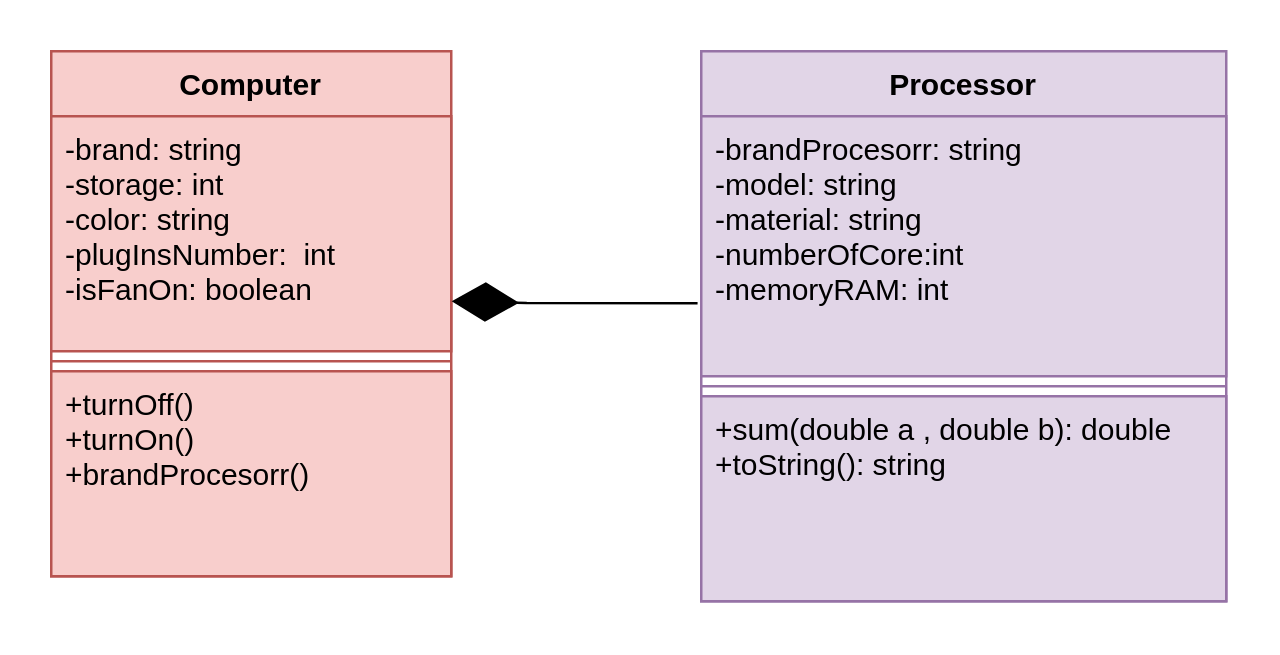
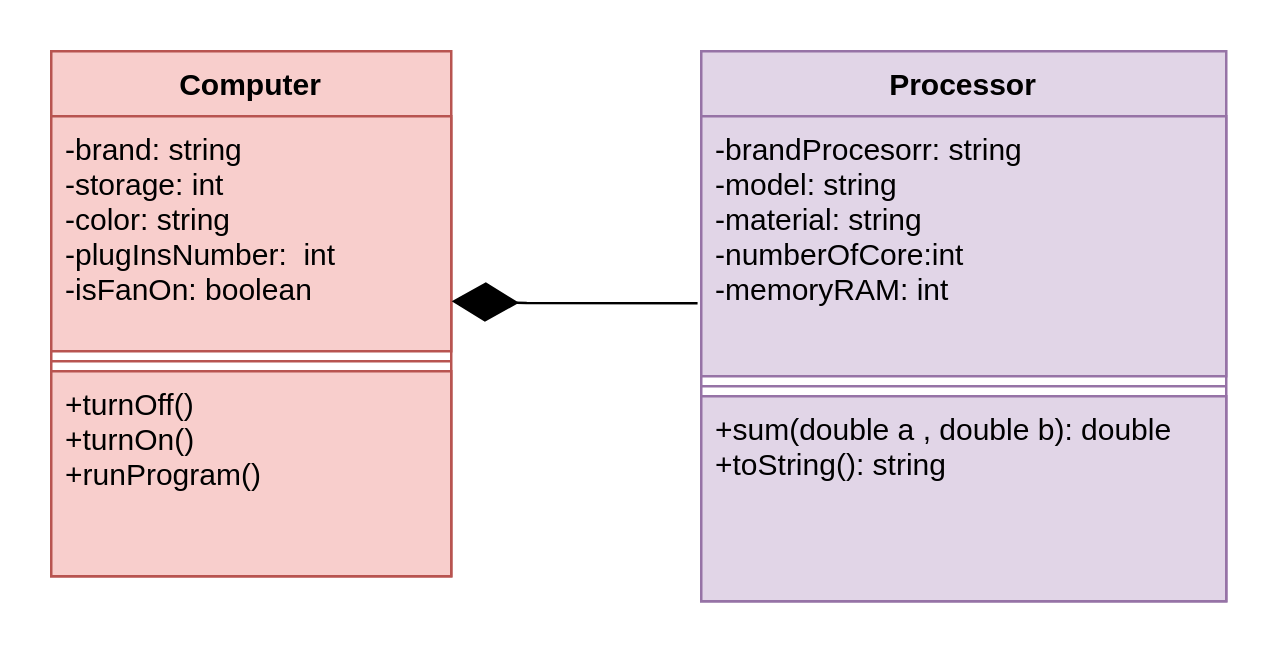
- <mxCell id="5" value="+turnOff()&#10;+turnOn()&#10;+brandProcesorr()" style="text;strokeColor=#b85450;fillColor=#f8cecc;align=left;verticalAlign=top;spacingLeft=4;spacingRight=4;overflow=hidden;rotatable=0;points=[[0,0.5],[1,0.5]];portConstraint=eastwest;" vertex="1" parent="2"><mxGeometry y="128" width="160" height="82" as="geometry" /></mxCell>
+ <mxCell id="5" value="+turnOff()&#10;+turnOn()&#10;+runProgram()" style="text;strokeColor=#b85450;fillColor=#f8cecc;align=left;verticalAlign=top;spacingLeft=4;spacingRight=4;overflow=hidden;rotatable=0;points=[[0,0.5],[1,0.5]];portConstraint=eastwest;" vertex="1" parent="2"><mxGeometry y="128" width="160" height="82" as="geometry" /></mxCell>
